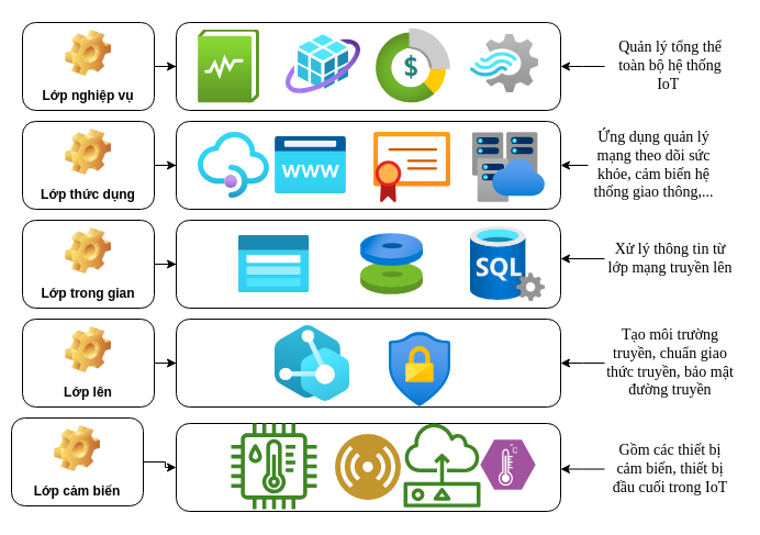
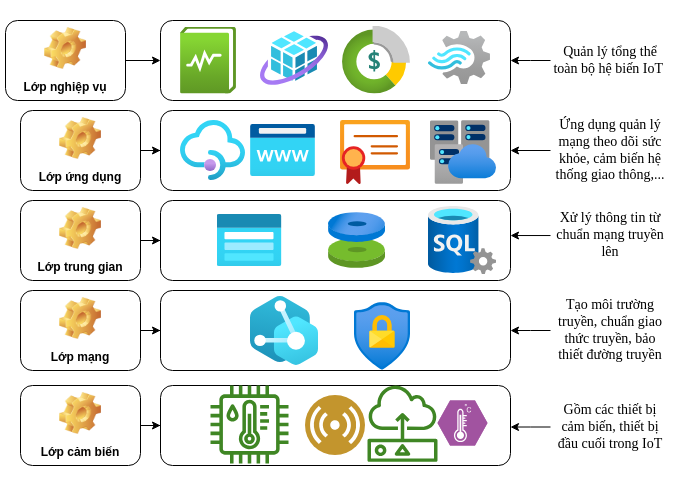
- <mxCell id="5" value="Lớp nghiệp vụ" style="label;whiteSpace=wrap;html=1;align=center;verticalAlign=bottom;spacingLeft=0;spacingBottom=4;imageAlign=center;imageVerticalAlign=top;image=img/clipart/Gear_128x128.png" vertex="1" parent="1"><mxGeometry x="20" y="20" width="120" height="80" as="geometry" /></mxCell>
+ <mxCell id="5" value="Lớp nghiệp vụ" style="label;whiteSpace=wrap;html=1;align=center;verticalAlign=bottom;spacingLeft=0;spacingBottom=4;imageAlign=center;imageVerticalAlign=top;image=img/clipart/Gear_128x128.png" vertex="1" parent="1"><mxGeometry x="5" y="20" width="120" height="80" as="geometry" /></mxCell>
- <mxCell id="37" value="&lt;span&gt;&lt;font face=&quot;Times New Roman&quot; style=&quot;font-size: 14px;&quot;&gt;Quản lý tổng thể toàn bộ hệ thống IoT&amp;nbsp;&lt;/font&gt;&lt;/span&gt;" style="text;html=1;strokeColor=none;fillColor=none;align=center;verticalAlign=middle;whiteSpace=wrap;rounded=0;" vertex="1" parent="1"><mxGeometry x="550" y="20" width="120" height="80" as="geometry" /></mxCell>
+ <mxCell id="37" value="&lt;span&gt;&lt;font face=&quot;Times New Roman&quot; style=&quot;font-size: 14px;&quot;&gt;Quản lý tổng thể toàn bộ hệ biến IoT&amp;nbsp;&lt;/font&gt;&lt;/span&gt;" style="text;html=1;strokeColor=none;fillColor=none;align=center;verticalAlign=middle;whiteSpace=wrap;rounded=0;" vertex="1" parent="1"><mxGeometry x="550" y="20" width="120" height="80" as="geometry" /></mxCell>
- <mxCell id="35" value="&lt;font style=&quot;font-size: 14px;&quot; face=&quot;Times New Roman&quot;&gt;Ứng dụng quản lý mạng theo dõi sức khỏe, cảm biến hệ thống giao thông,...&lt;/font&gt;" style="text;html=1;strokeColor=none;fillColor=none;align=center;verticalAlign=middle;whiteSpace=wrap;rounded=0;" vertex="1" parent="1"><mxGeometry x="535" y="115" width="120" height="70" as="geometry" /></mxCell>
+ <mxCell id="35" value="&lt;font style=&quot;font-size: 14px;&quot; face=&quot;Times New Roman&quot;&gt;Ứng dụng quản lý mạng theo dõi sức khỏe, cảm biến hệ thống giao thông,...&lt;/font&gt;" style="text;html=1;strokeColor=none;fillColor=none;align=center;verticalAlign=middle;whiteSpace=wrap;rounded=0;" vertex="1" parent="1"><mxGeometry x="550" y="115" width="120" height="70" as="geometry" /></mxCell>
- <mxCell id="3" value="Lớp thức dụng" style="label;whiteSpace=wrap;html=1;align=center;verticalAlign=bottom;spacingLeft=0;spacingBottom=4;imageAlign=center;imageVerticalAlign=top;image=img/clipart/Gear_128x128.png" vertex="1" parent="1"><mxGeometry x="20" y="110" width="120" height="80" as="geometry" /></mxCell>
+ <mxCell id="3" value="Lớp ứng dụng" style="label;whiteSpace=wrap;html=1;align=center;verticalAlign=bottom;spacingLeft=0;spacingBottom=4;imageAlign=center;imageVerticalAlign=top;image=img/clipart/Gear_128x128.png" vertex="1" parent="1"><mxGeometry x="20" y="110" width="120" height="80" as="geometry" /></mxCell>
- <mxCell id="39" value="&lt;font style=&quot;font-size: 14px;&quot; face=&quot;Times New Roman&quot;&gt;Xử lý thông tin từ lớp mạng truyền lên&lt;/font&gt;" style="text;html=1;strokeColor=none;fillColor=none;align=center;verticalAlign=middle;whiteSpace=wrap;rounded=0;" vertex="1" parent="1"><mxGeometry x="550" y="200" width="120" height="70" as="geometry" /></mxCell>
+ <mxCell id="39" value="&lt;font style=&quot;font-size: 14px;&quot; face=&quot;Times New Roman&quot;&gt;Xử lý thông tin từ chuẩn mạng truyền lên&lt;/font&gt;" style="text;html=1;strokeColor=none;fillColor=none;align=center;verticalAlign=middle;whiteSpace=wrap;rounded=0;" vertex="1" parent="1"><mxGeometry x="550" y="200" width="120" height="70" as="geometry" /></mxCell>
- <mxCell id="7" value="Lớp trong gian" style="label;whiteSpace=wrap;html=1;align=center;verticalAlign=bottom;spacingLeft=0;spacingBottom=4;imageAlign=center;imageVerticalAlign=top;image=img/clipart/Gear_128x128.png" vertex="1" parent="1"><mxGeometry x="20" y="200" width="120" height="80" as="geometry" /></mxCell>
+ <mxCell id="7" value="Lớp trung gian" style="label;whiteSpace=wrap;html=1;align=center;verticalAlign=bottom;spacingLeft=0;spacingBottom=4;imageAlign=center;imageVerticalAlign=top;image=img/clipart/Gear_128x128.png" vertex="1" parent="1"><mxGeometry x="20" y="200" width="120" height="80" as="geometry" /></mxCell>
- <mxCell id="40" value="&lt;font style=&quot;font-size: 14px;&quot; face=&quot;Times New Roman&quot;&gt;Tạo môi trường truyền, chuẩn giao thức truyền, bảo mật đường truyền&lt;/font&gt;" style="text;html=1;strokeColor=none;fillColor=none;align=center;verticalAlign=middle;whiteSpace=wrap;rounded=0;" vertex="1" parent="1"><mxGeometry x="550" y="295" width="120" height="70" as="geometry" /></mxCell>
+ <mxCell id="40" value="&lt;font style=&quot;font-size: 14px;&quot; face=&quot;Times New Roman&quot;&gt;Tạo môi trường truyền, chuẩn giao thức truyền, bảo thiết đường truyền&lt;/font&gt;" style="text;html=1;strokeColor=none;fillColor=none;align=center;verticalAlign=middle;whiteSpace=wrap;rounded=0;" vertex="1" parent="1"><mxGeometry x="550" y="295" width="120" height="70" as="geometry" /></mxCell>
- <mxCell id="9" value="Lớp lên" style="label;whiteSpace=wrap;html=1;align=center;verticalAlign=bottom;spacingLeft=0;spacingBottom=4;imageAlign=center;imageVerticalAlign=top;image=img/clipart/Gear_128x128.png" vertex="1" parent="1"><mxGeometry x="20" y="290" width="120" height="80" as="geometry" /></mxCell>
+ <mxCell id="9" value="Lớp mạng" style="label;whiteSpace=wrap;html=1;align=center;verticalAlign=bottom;spacingLeft=0;spacingBottom=4;imageAlign=center;imageVerticalAlign=top;image=img/clipart/Gear_128x128.png" vertex="1" parent="1"><mxGeometry x="20" y="290" width="120" height="80" as="geometry" /></mxCell>
- <mxCell id="11" value="Lớp cảm biến" style="label;whiteSpace=wrap;html=1;align=center;verticalAlign=bottom;spacingLeft=0;spacingBottom=4;imageAlign=center;imageVerticalAlign=top;image=img/clipart/Gear_128x128.png" vertex="1" parent="1"><mxGeometry x="10" y="380" width="120" height="80" as="geometry" /></mxCell>
+ <mxCell id="11" value="Lớp cảm biến" style="label;whiteSpace=wrap;html=1;align=center;verticalAlign=bottom;spacingLeft=0;spacingBottom=4;imageAlign=center;imageVerticalAlign=top;image=img/clipart/Gear_128x128.png" vertex="1" parent="1"><mxGeometry x="20" y="385" width="120" height="80" as="geometry" /></mxCell>
